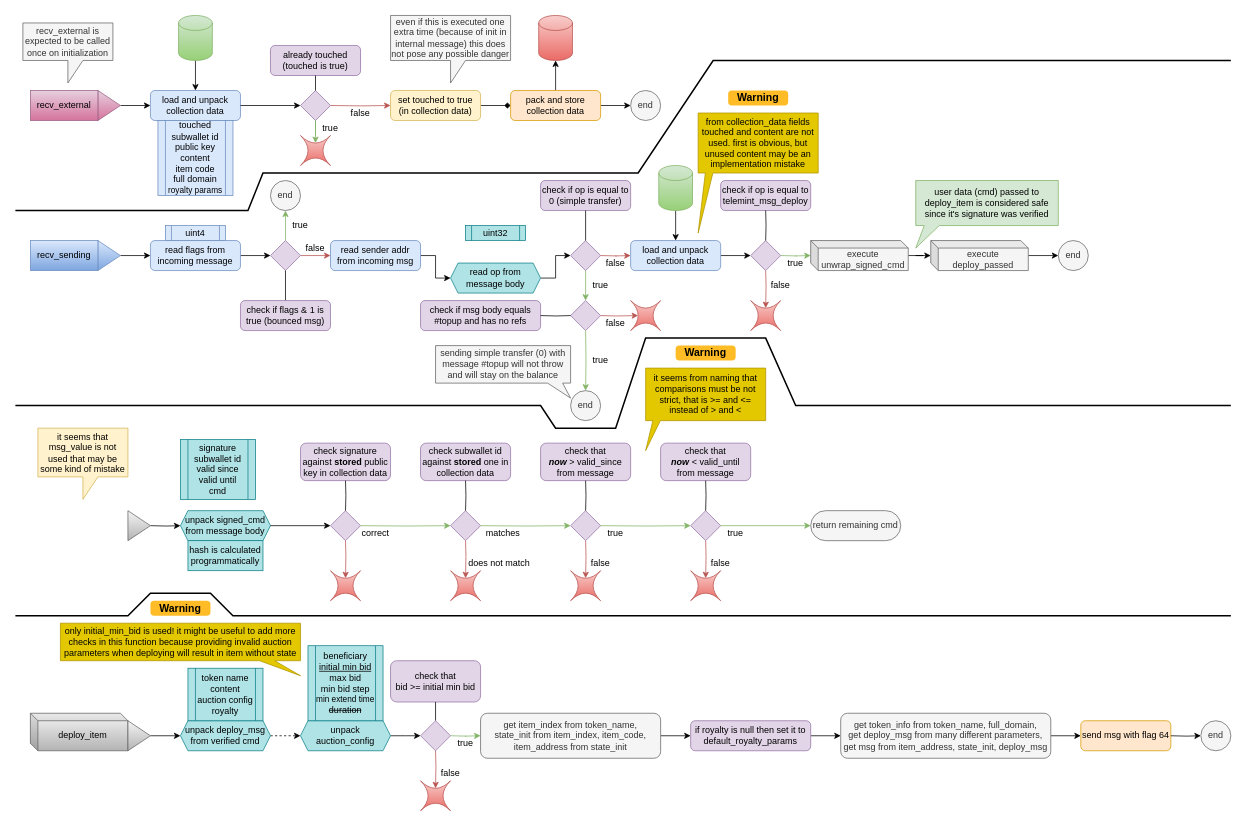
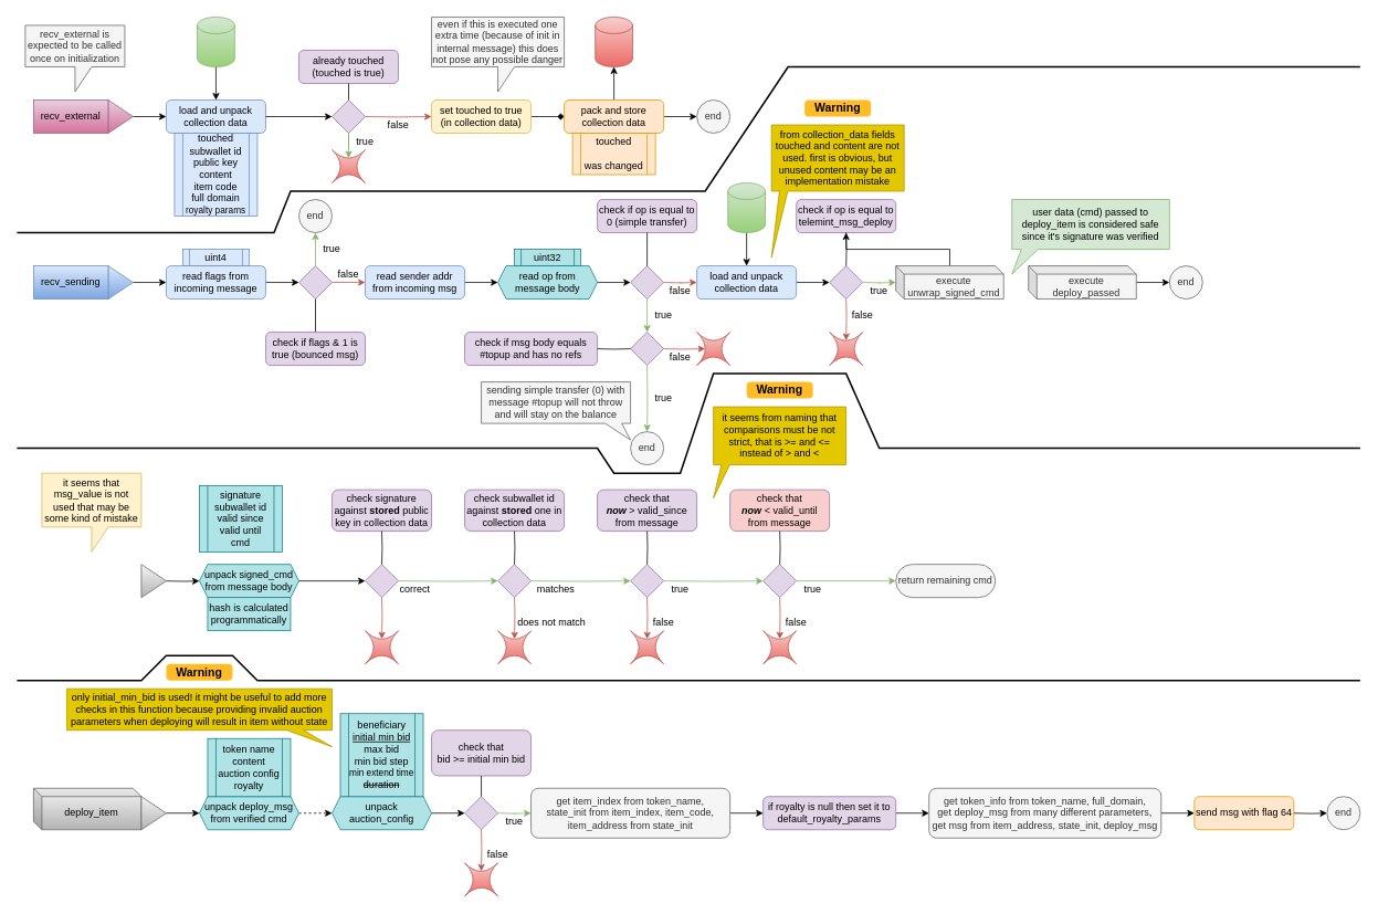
+ <mxCell id="124" value="touched&lt;br&gt;&lt;br&gt;was changed" style="shape=process;whiteSpace=wrap;html=1;backgroundOutline=1;fillColor=#ffe6cc;strokeColor=#d79b00;" vertex="1" parent="1"><mxGeometry x="690" y="160" width="100" height="50" as="geometry" /></mxCell>
- <mxCell id="56" value="" style="edgeStyle=orthogonalEdgeStyle;rounded=0;orthogonalLoop=1;jettySize=auto;html=1;endArrow=classic;endFill=1;" edge="1" parent="1" source="57" target="59"><mxGeometry relative="1" as="geometry" /></mxCell>
+ <mxCell id="56" value="" style="edgeStyle=orthogonalEdgeStyle;rounded=0;orthogonalLoop=1;jettySize=auto;html=1;endArrow=classic;endFill=1;" edge="1" parent="1" source="57" target="63"><mxGeometry relative="1" as="geometry" /></mxCell>
- <mxCell id="31" value="read op from message body" style="shape=hexagon;perimeter=hexagonPerimeter2;whiteSpace=wrap;html=1;fixedSize=1;size=10;fillColor=#b0e3e6;strokeColor=#0e8088;" vertex="1" parent="1"><mxGeometry x="600" y="350" width="120" height="40" as="geometry" /></mxCell>
+ <mxCell id="31" value="read op from message body" style="shape=hexagon;perimeter=hexagonPerimeter2;whiteSpace=wrap;html=1;fixedSize=1;size=10;fillColor=#b0e3e6;strokeColor=#0e8088;" vertex="1" parent="1"><mxGeometry x="600" y="320" width="120" height="40" as="geometry" /></mxCell>
- <mxCell id="100" value="check that &lt;br&gt;&lt;b&gt;&lt;i&gt;now&lt;/i&gt; &lt;/b&gt;&amp;lt; valid_until&lt;br&gt;from message" style="rounded=1;whiteSpace=wrap;html=1;fillColor=#e1d5e7;strokeColor=#9673a6;" vertex="1" parent="1"><mxGeometry x="880" y="590" width="120" height="50" as="geometry" /></mxCell>
+ <mxCell id="100" value="check that &lt;br&gt;&lt;b&gt;&lt;i&gt;now&lt;/i&gt; &lt;/b&gt;&amp;lt; valid_until&lt;br&gt;from message" style="rounded=1;whiteSpace=wrap;html=1;fillColor=#f8cecc;strokeColor=#9673a6;" vertex="1" parent="1"><mxGeometry x="880" y="590" width="120" height="50" as="geometry" /></mxCell>
